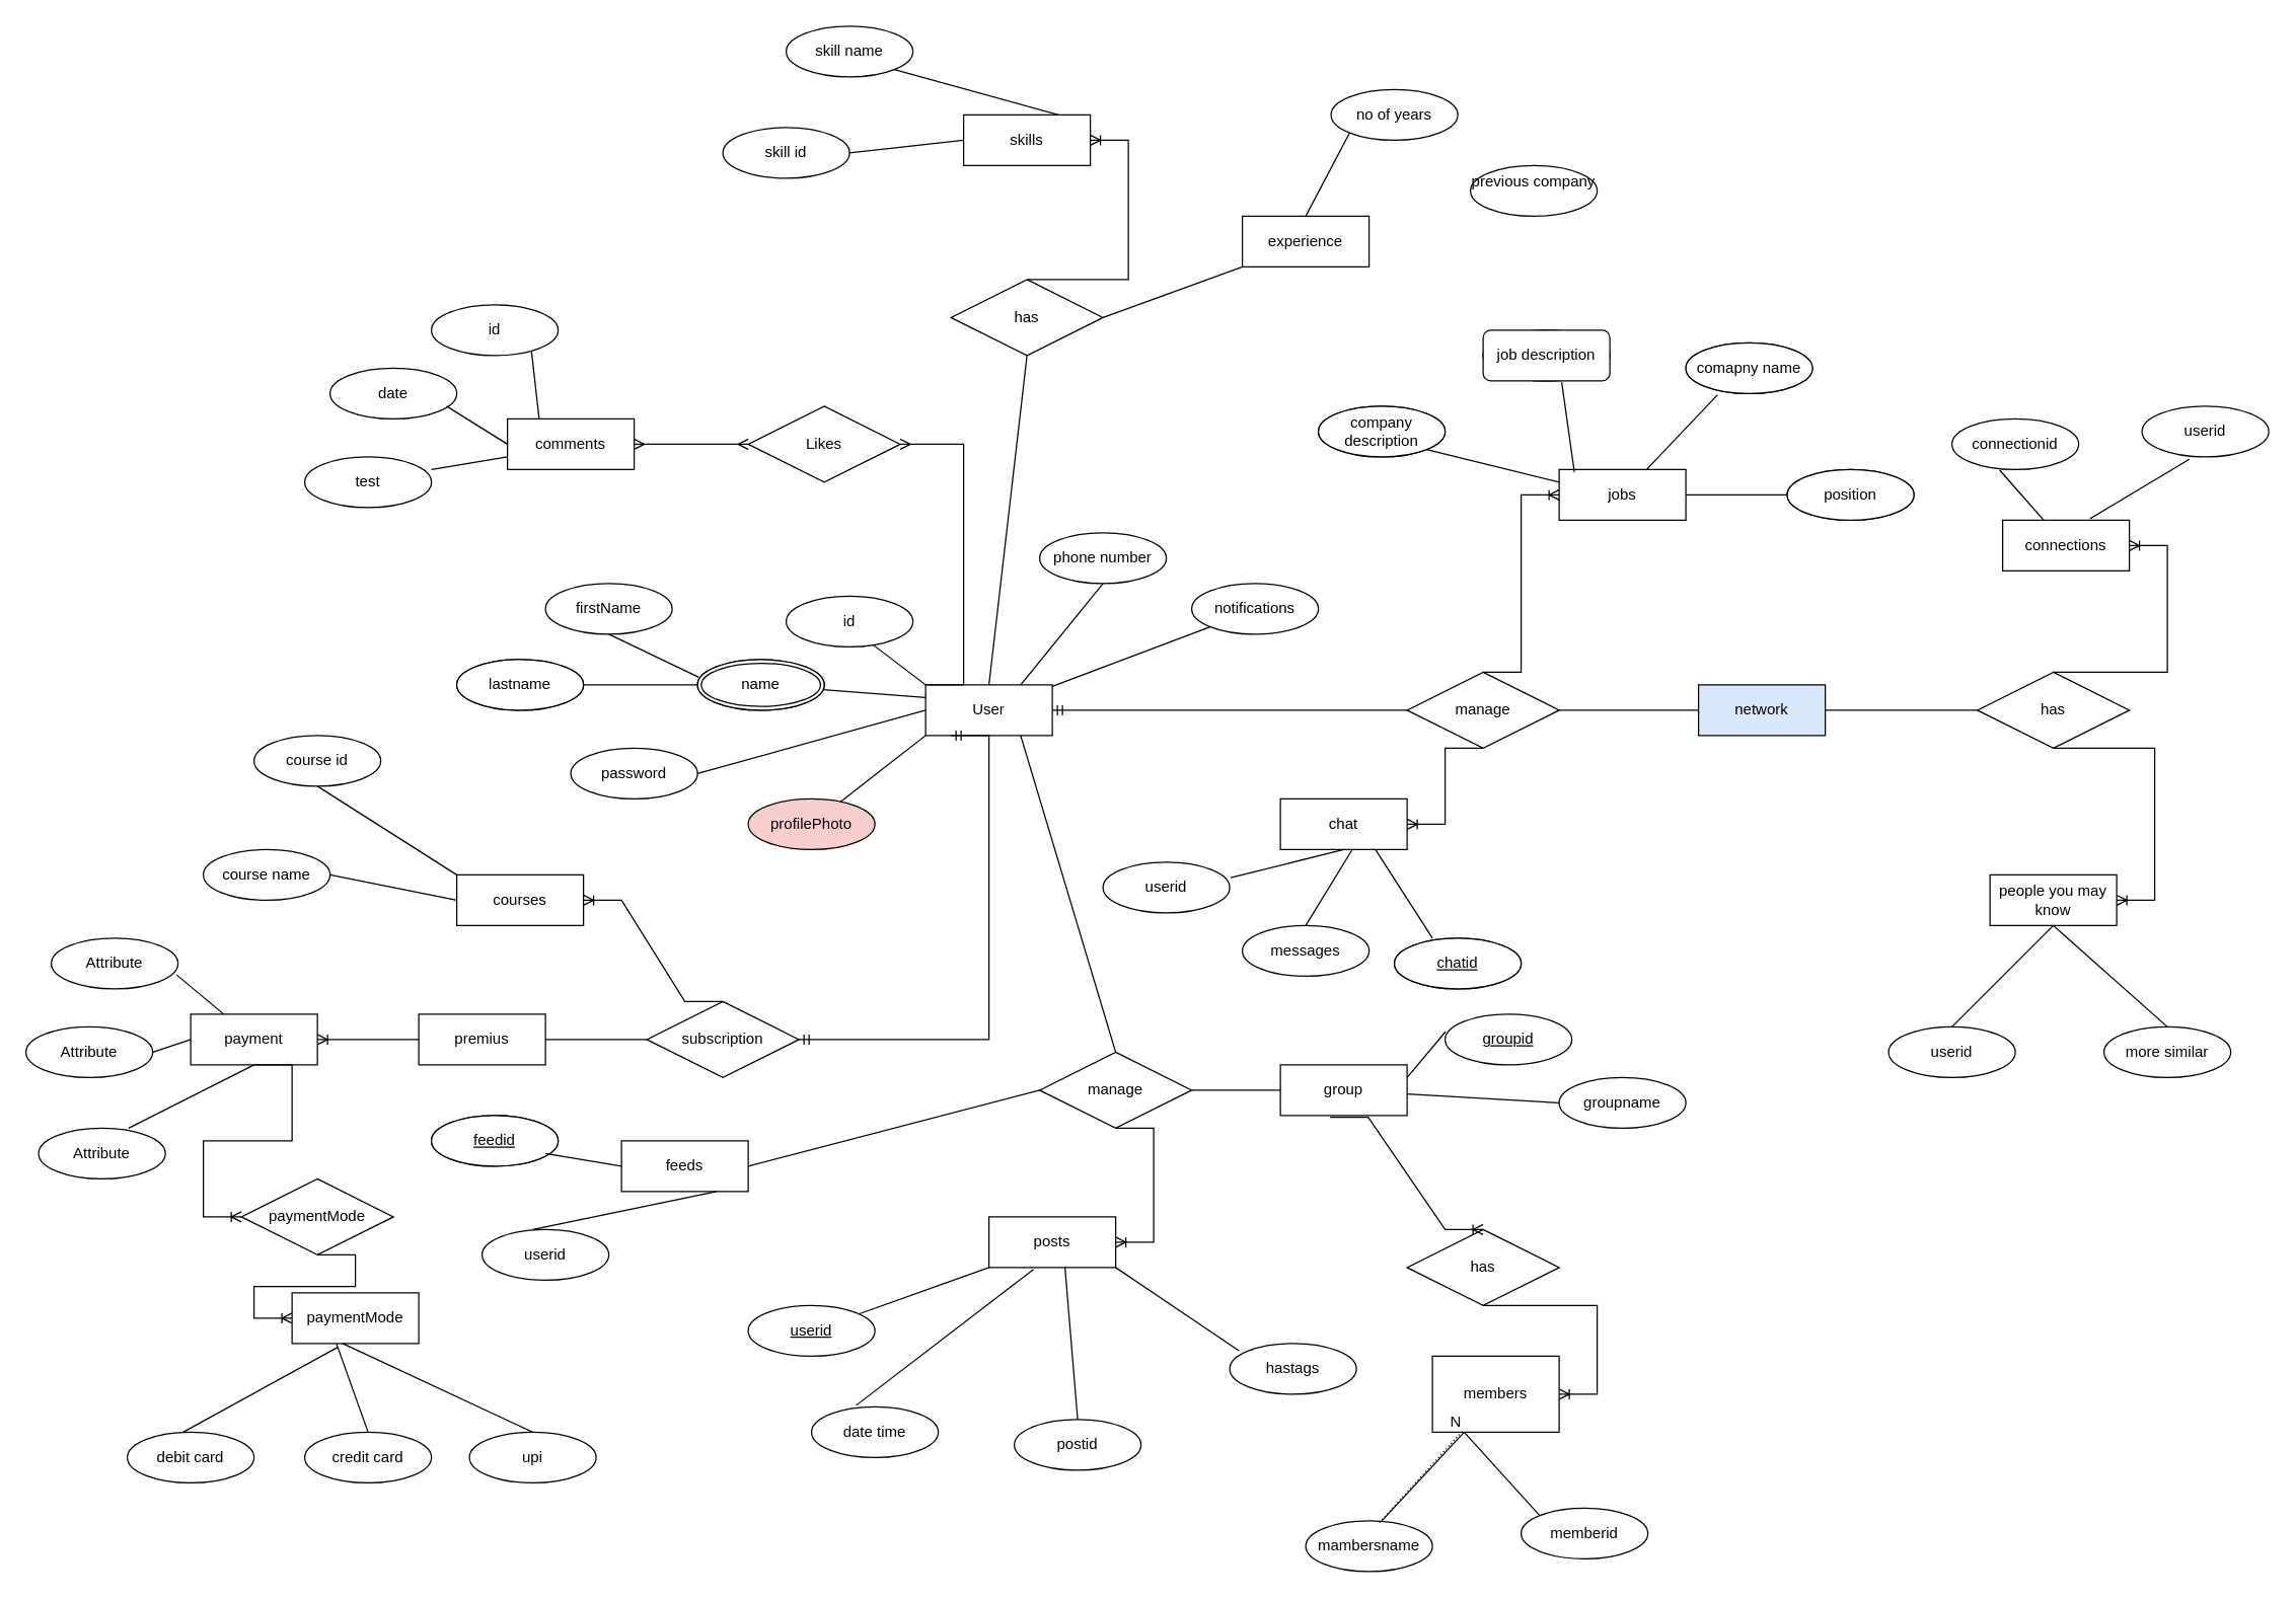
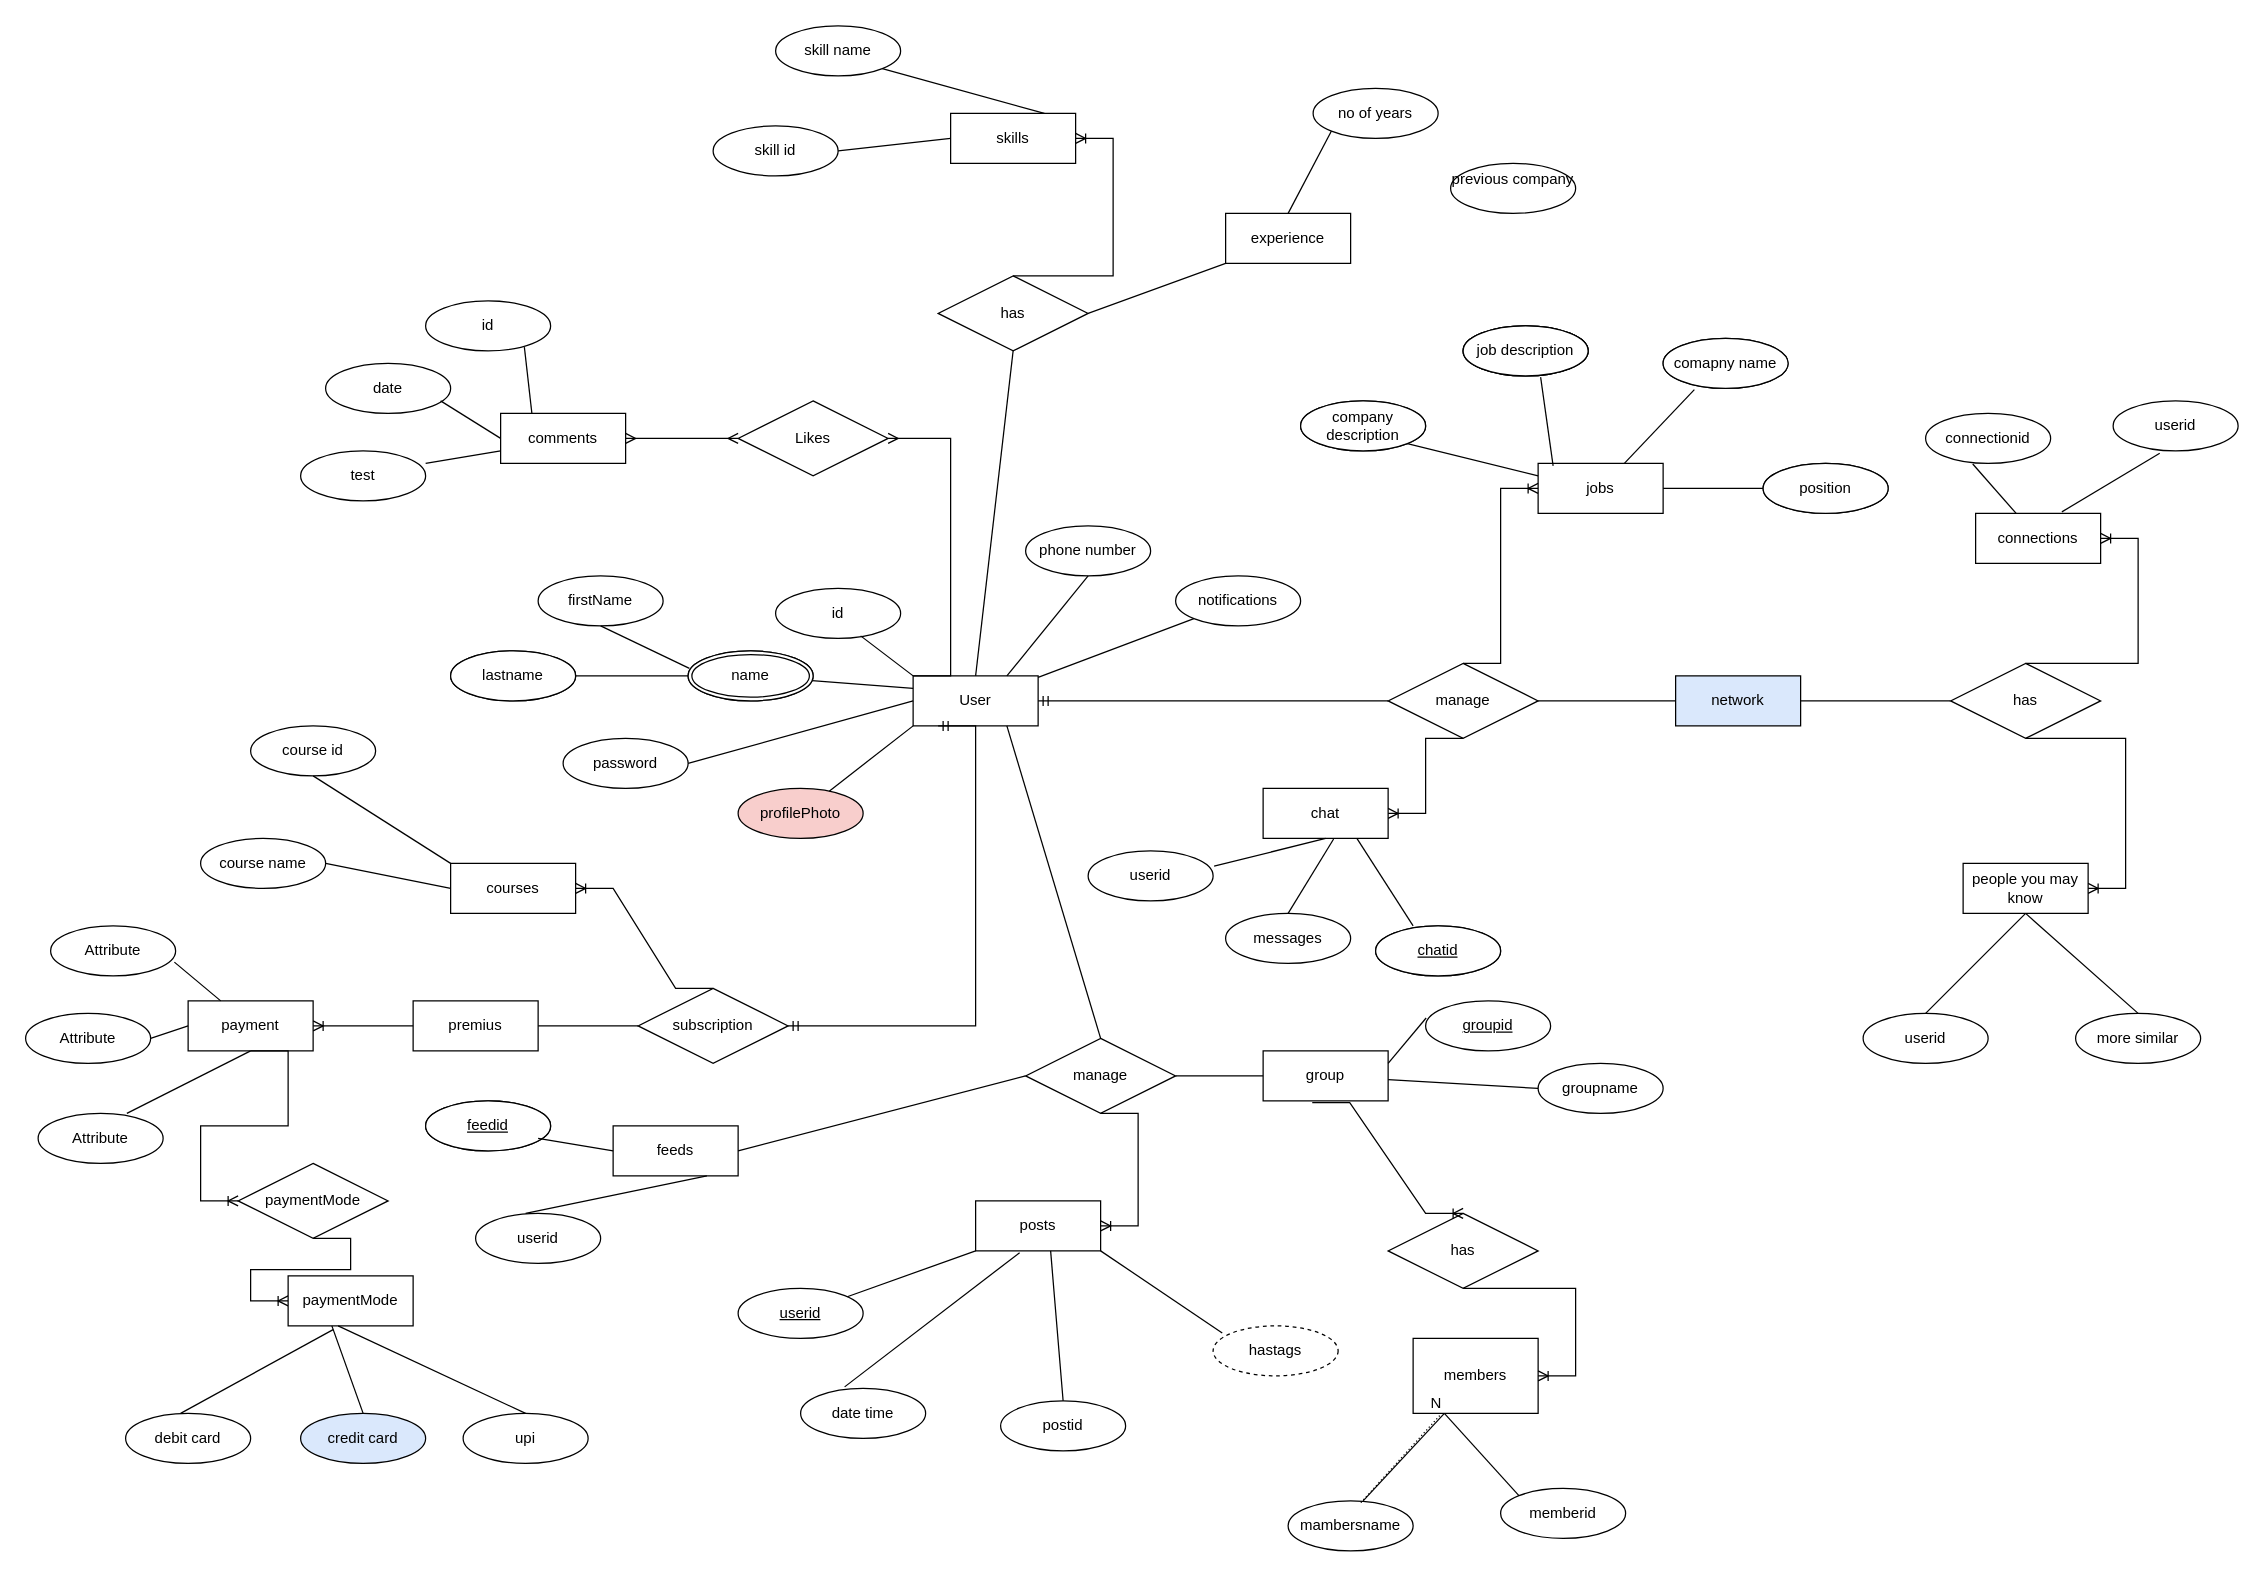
- <mxCell id="62" value="job description" style="whiteSpace=wrap;html=1;align=center;rounded=1;" parent="1" vertex="1"><mxGeometry x="1170" y="260" width="100" height="40" as="geometry" /></mxCell>
+ <mxCell id="62" value="job description" style="ellipse;whiteSpace=wrap;html=1;align=center;" parent="1" vertex="1"><mxGeometry x="1170" y="260" width="100" height="40" as="geometry" /></mxCell>
- <mxCell id="94" value="hastags&lt;br&gt;" style="ellipse;whiteSpace=wrap;html=1;align=center;" parent="1" vertex="1"><mxGeometry x="970" y="1060" width="100" height="40" as="geometry" /></mxCell>
+ <mxCell id="94" value="hastags&lt;br&gt;" style="ellipse;whiteSpace=wrap;html=1;align=center;dashed=1;" parent="1" vertex="1"><mxGeometry x="970" y="1060" width="100" height="40" as="geometry" /></mxCell>
- <mxCell id="43" value="credit card" style="ellipse;whiteSpace=wrap;html=1;align=center;" parent="1" vertex="1"><mxGeometry x="240" y="1130" width="100" height="40" as="geometry" /></mxCell>
+ <mxCell id="43" value="credit card" style="ellipse;whiteSpace=wrap;html=1;align=center;fillColor=#dae8fc;" parent="1" vertex="1"><mxGeometry x="240" y="1130" width="100" height="40" as="geometry" /></mxCell>
